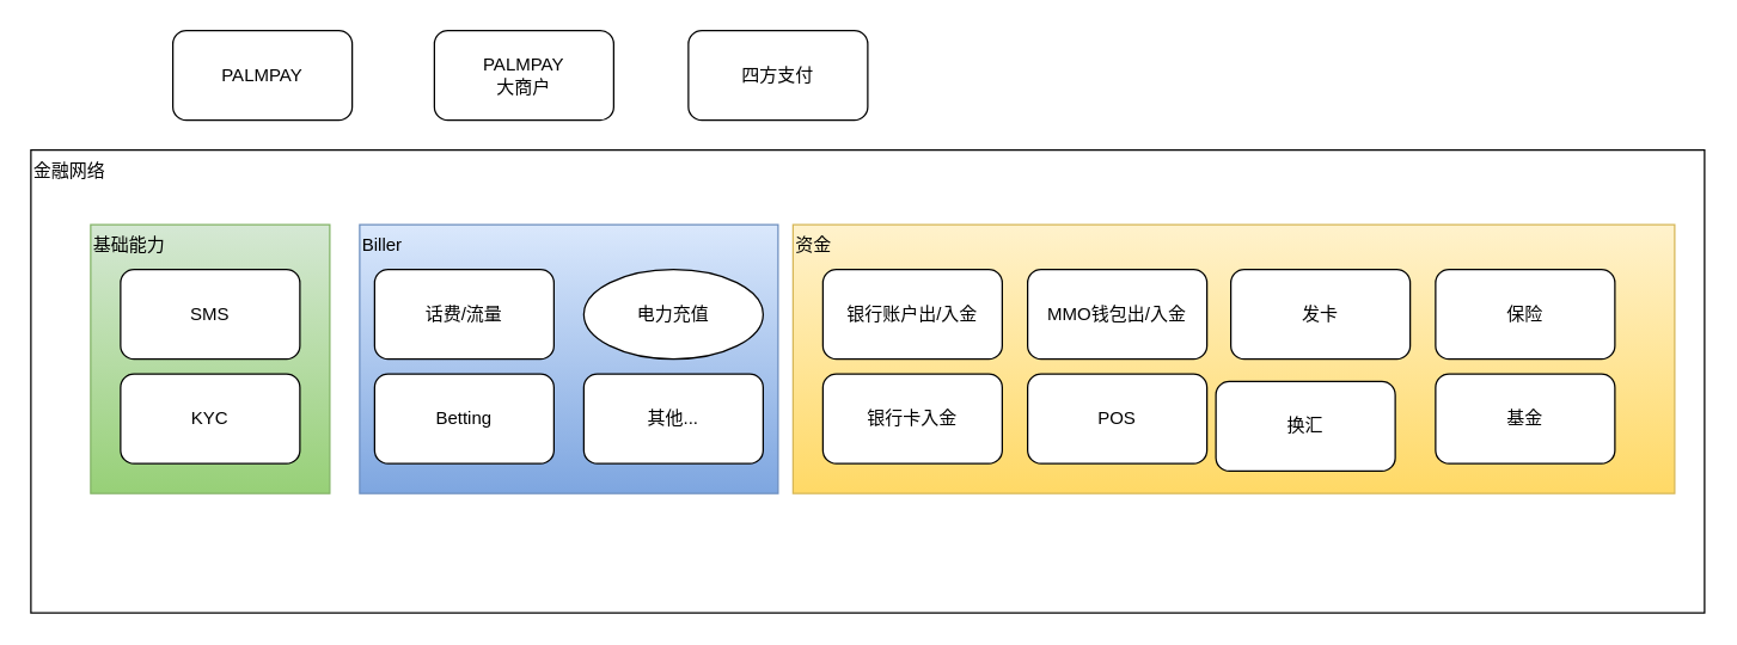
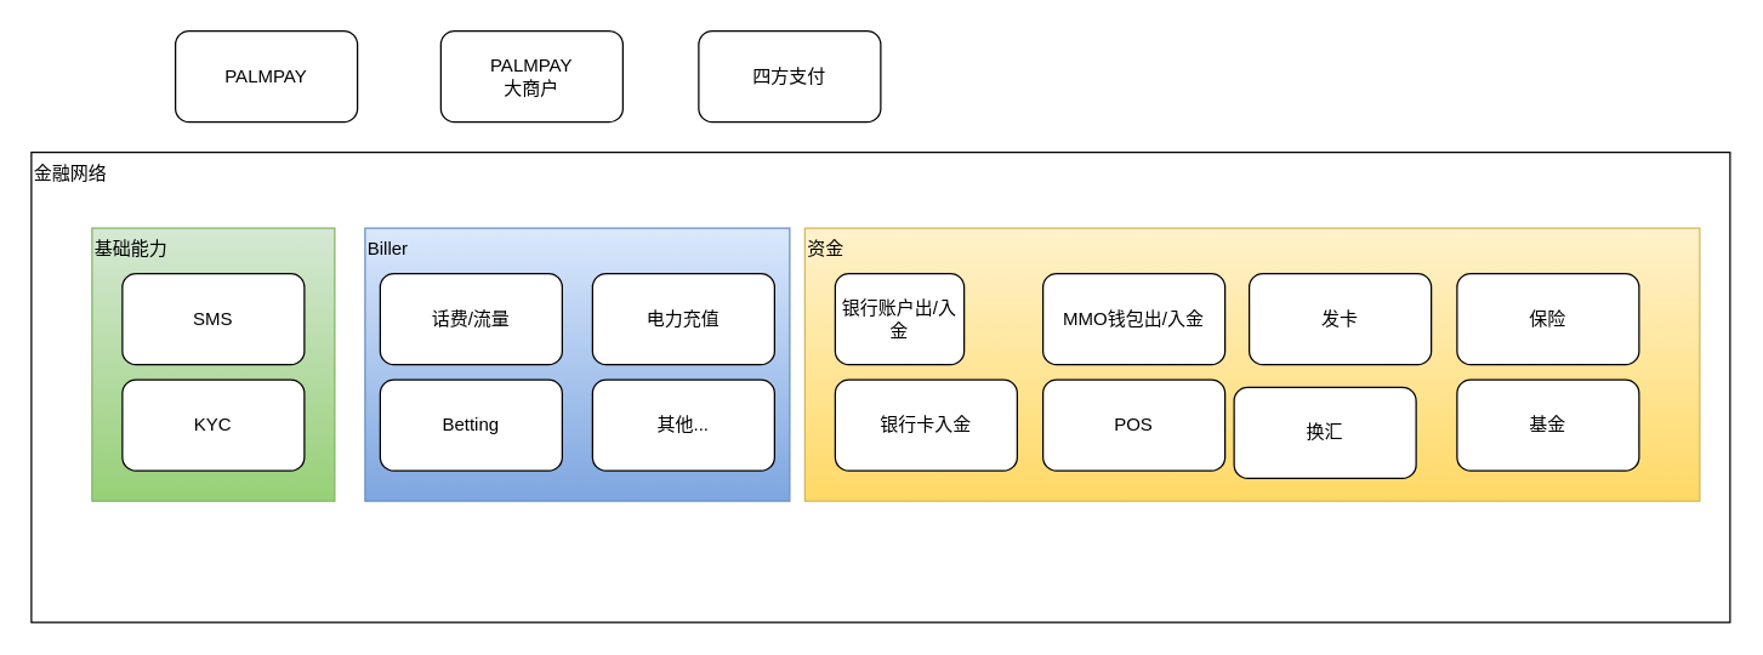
- <mxCell id="13" value="电力充值" style="ellipse;whiteSpace=wrap;html=1;" vertex="1" parent="1"><mxGeometry x="390" y="180" width="120" height="60" as="geometry" /></mxCell>
+ <mxCell id="13" value="电力充值" style="rounded=1;whiteSpace=wrap;html=1;" vertex="1" parent="1"><mxGeometry x="390" y="180" width="120" height="60" as="geometry" /></mxCell>
- <mxCell id="15" value="银行账户出/入金" style="rounded=1;whiteSpace=wrap;html=1;" vertex="1" parent="1"><mxGeometry x="550" y="180" width="120" height="60" as="geometry" /></mxCell>
+ <mxCell id="15" value="银行账户出/入金" style="rounded=1;whiteSpace=wrap;html=1;" vertex="1" parent="1"><mxGeometry x="550" y="180" width="85" height="60" as="geometry" /></mxCell>
